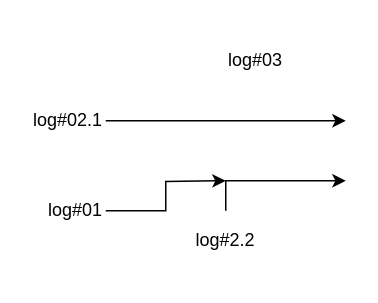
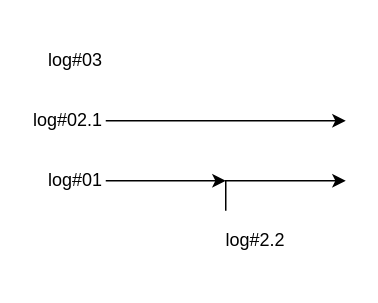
- <mxCell id="2" value="log#03" style="text;html=1;strokeColor=none;fillColor=none;align=center;verticalAlign=middle;whiteSpace=wrap;rounded=0;" vertex="1" parent="1"><mxGeometry x="150" y="20" width="40" height="40" as="geometry" /></mxCell>
+ <mxCell id="2" value="log#03" style="text;html=1;strokeColor=none;fillColor=none;align=center;verticalAlign=middle;whiteSpace=wrap;rounded=0;" vertex="1" parent="1"><mxGeometry x="30" y="20" width="40" height="40" as="geometry" /></mxCell>
- <mxCell id="8" value="log#01" style="text;html=1;strokeColor=none;fillColor=none;align=center;verticalAlign=middle;whiteSpace=wrap;rounded=0;" vertex="1" parent="1"><mxGeometry x="30" y="120" width="40" height="40" as="geometry" /></mxCell>
+ <mxCell id="8" value="log#01" style="text;html=1;strokeColor=none;fillColor=none;align=center;verticalAlign=middle;whiteSpace=wrap;rounded=0;" vertex="1" parent="1"><mxGeometry x="30" y="100" width="40" height="40" as="geometry" /></mxCell>
- <mxCell id="6" value="log#2.2" style="text;html=1;strokeColor=none;fillColor=none;align=center;verticalAlign=middle;whiteSpace=wrap;rounded=0;" vertex="1" parent="1"><mxGeometry x="130" y="140" width="40" height="40" as="geometry" /></mxCell>
+ <mxCell id="6" value="log#2.2" style="text;html=1;strokeColor=none;fillColor=none;align=center;verticalAlign=middle;whiteSpace=wrap;rounded=0;" vertex="1" parent="1"><mxGeometry x="150" y="140" width="40" height="40" as="geometry" /></mxCell>
